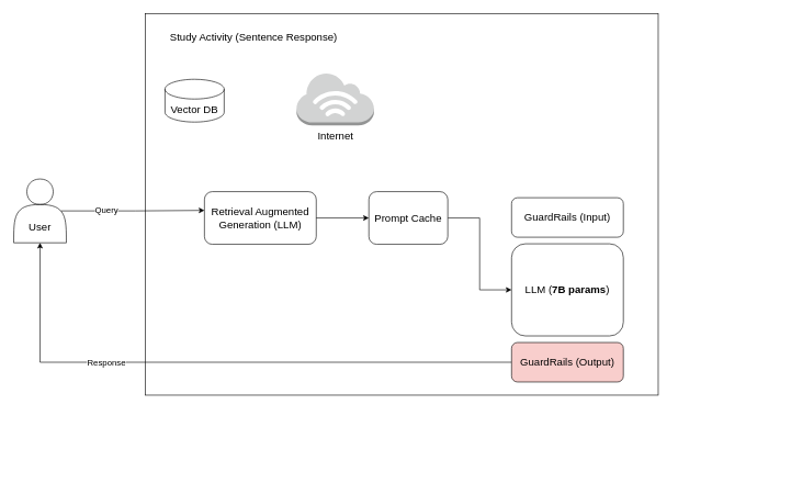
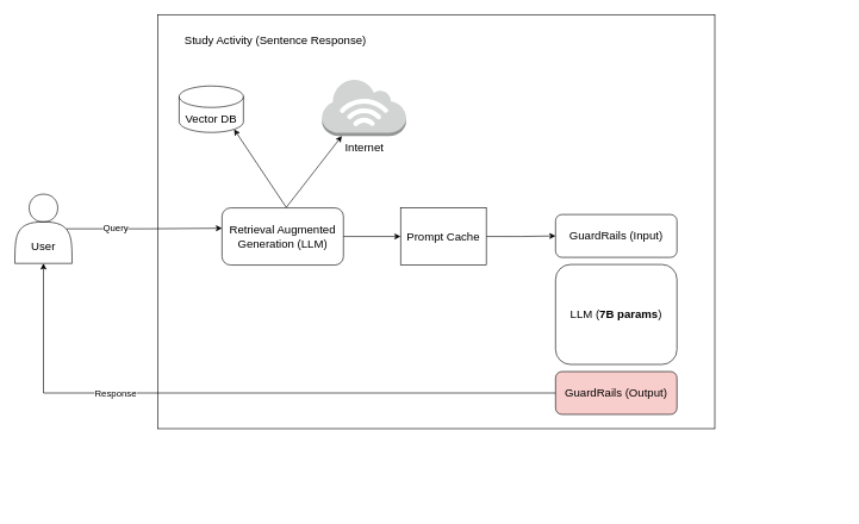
+ <mxCell id="13" value="" style="endArrow=classic;html=1;rounded=0;entryX=0.855;entryY=1;entryDx=0;entryDy=-4.35;entryPerimeter=0;startArrow=classic;startFill=1;" edge="1" parent="1" source="10" target="9"><mxGeometry width="50" height="50" relative="1" as="geometry"><mxPoint x="400" y="190" as="sourcePoint" /><mxPoint x="380" y="280" as="targetPoint" /><Array as="points"><mxPoint x="400" y="290" /></Array></mxGeometry></mxCell>
- <mxCell id="19" value="&lt;font style=&quot;font-size: 16px;&quot;&gt;Prompt Cache&lt;/font&gt;" style="rounded=1;whiteSpace=wrap;html=1;" vertex="1" parent="1"><mxGeometry x="560" y="290.75" width="120" height="80" as="geometry" /></mxCell>
+ <mxCell id="19" value="&lt;font style=&quot;font-size: 16px;&quot;&gt;Prompt Cache&lt;/font&gt;" style="whiteSpace=wrap;html=1;rounded=0;" vertex="1" parent="1"><mxGeometry x="560" y="290.75" width="120" height="80" as="geometry" /></mxCell>
- <mxCell id="18" style="edgeStyle=orthogonalEdgeStyle;rounded=0;orthogonalLoop=1;jettySize=auto;html=1;exitX=1;exitY=0.5;exitDx=0;exitDy=0;" edge="1" parent="1" source="19" target="12"><mxGeometry relative="1" as="geometry" /></mxCell>
+ <mxCell id="18" style="edgeStyle=orthogonalEdgeStyle;rounded=0;orthogonalLoop=1;jettySize=auto;html=1;exitX=1;exitY=0.5;exitDx=0;exitDy=0;entryX=0;entryY=0.5;entryDx=0;entryDy=0;" edge="1" parent="1" source="19" target="17"><mxGeometry relative="1" as="geometry" /></mxCell>
